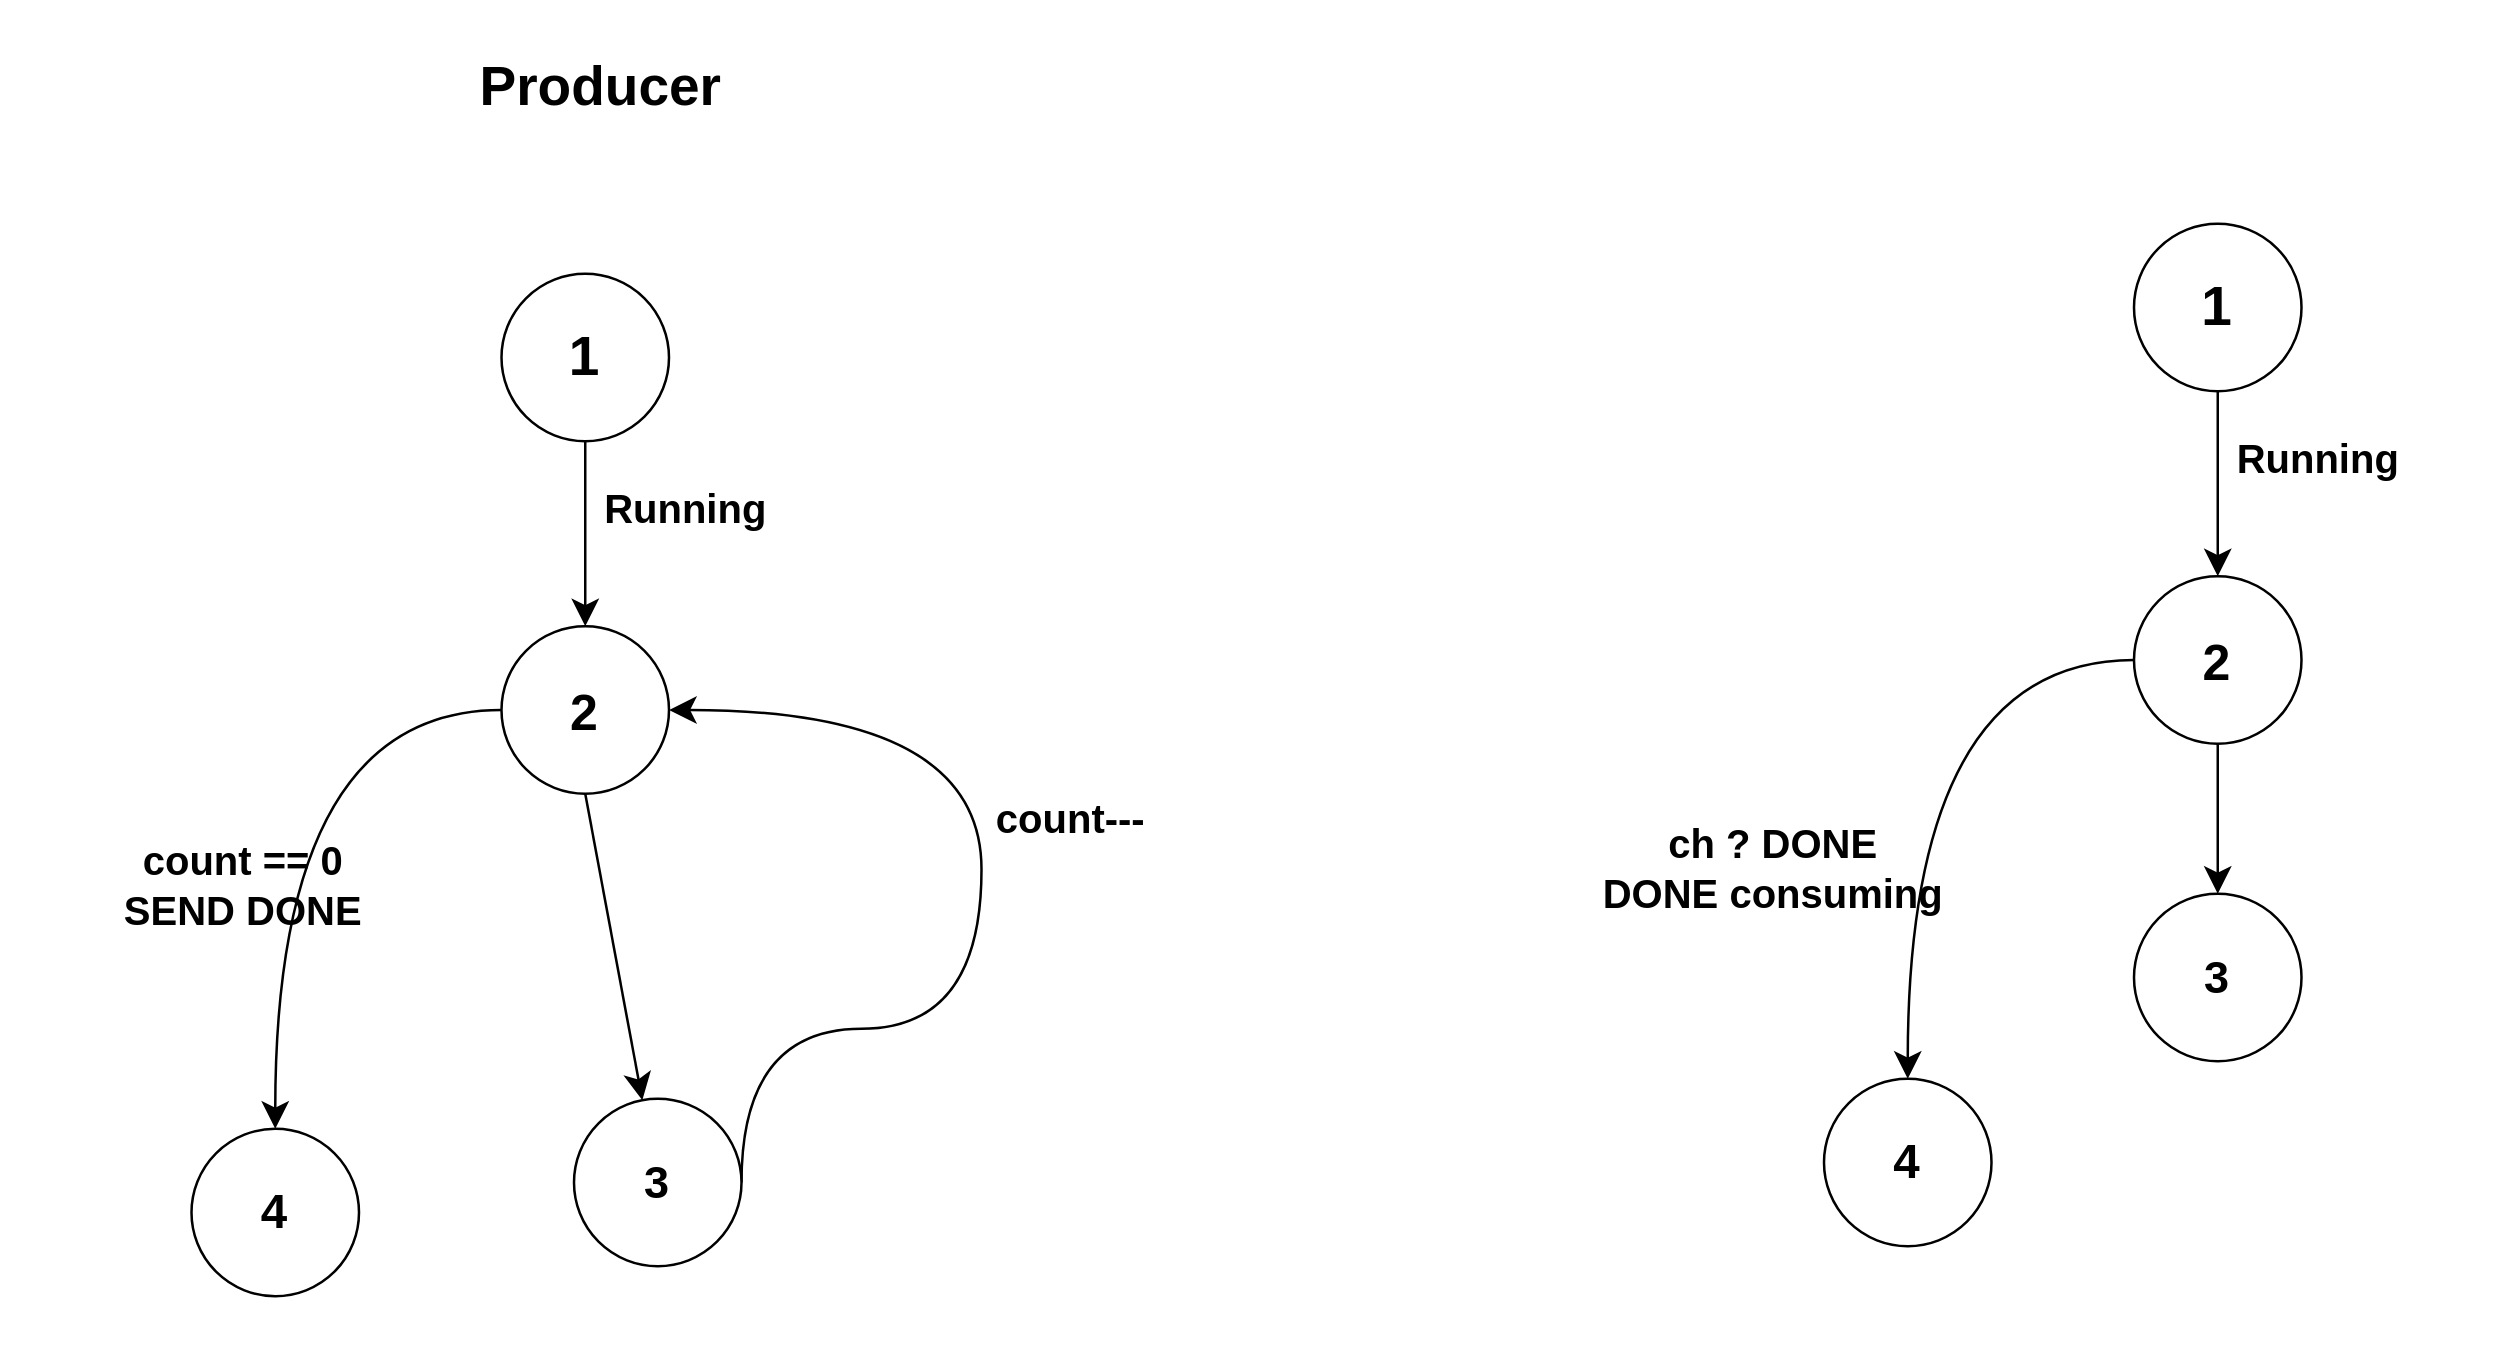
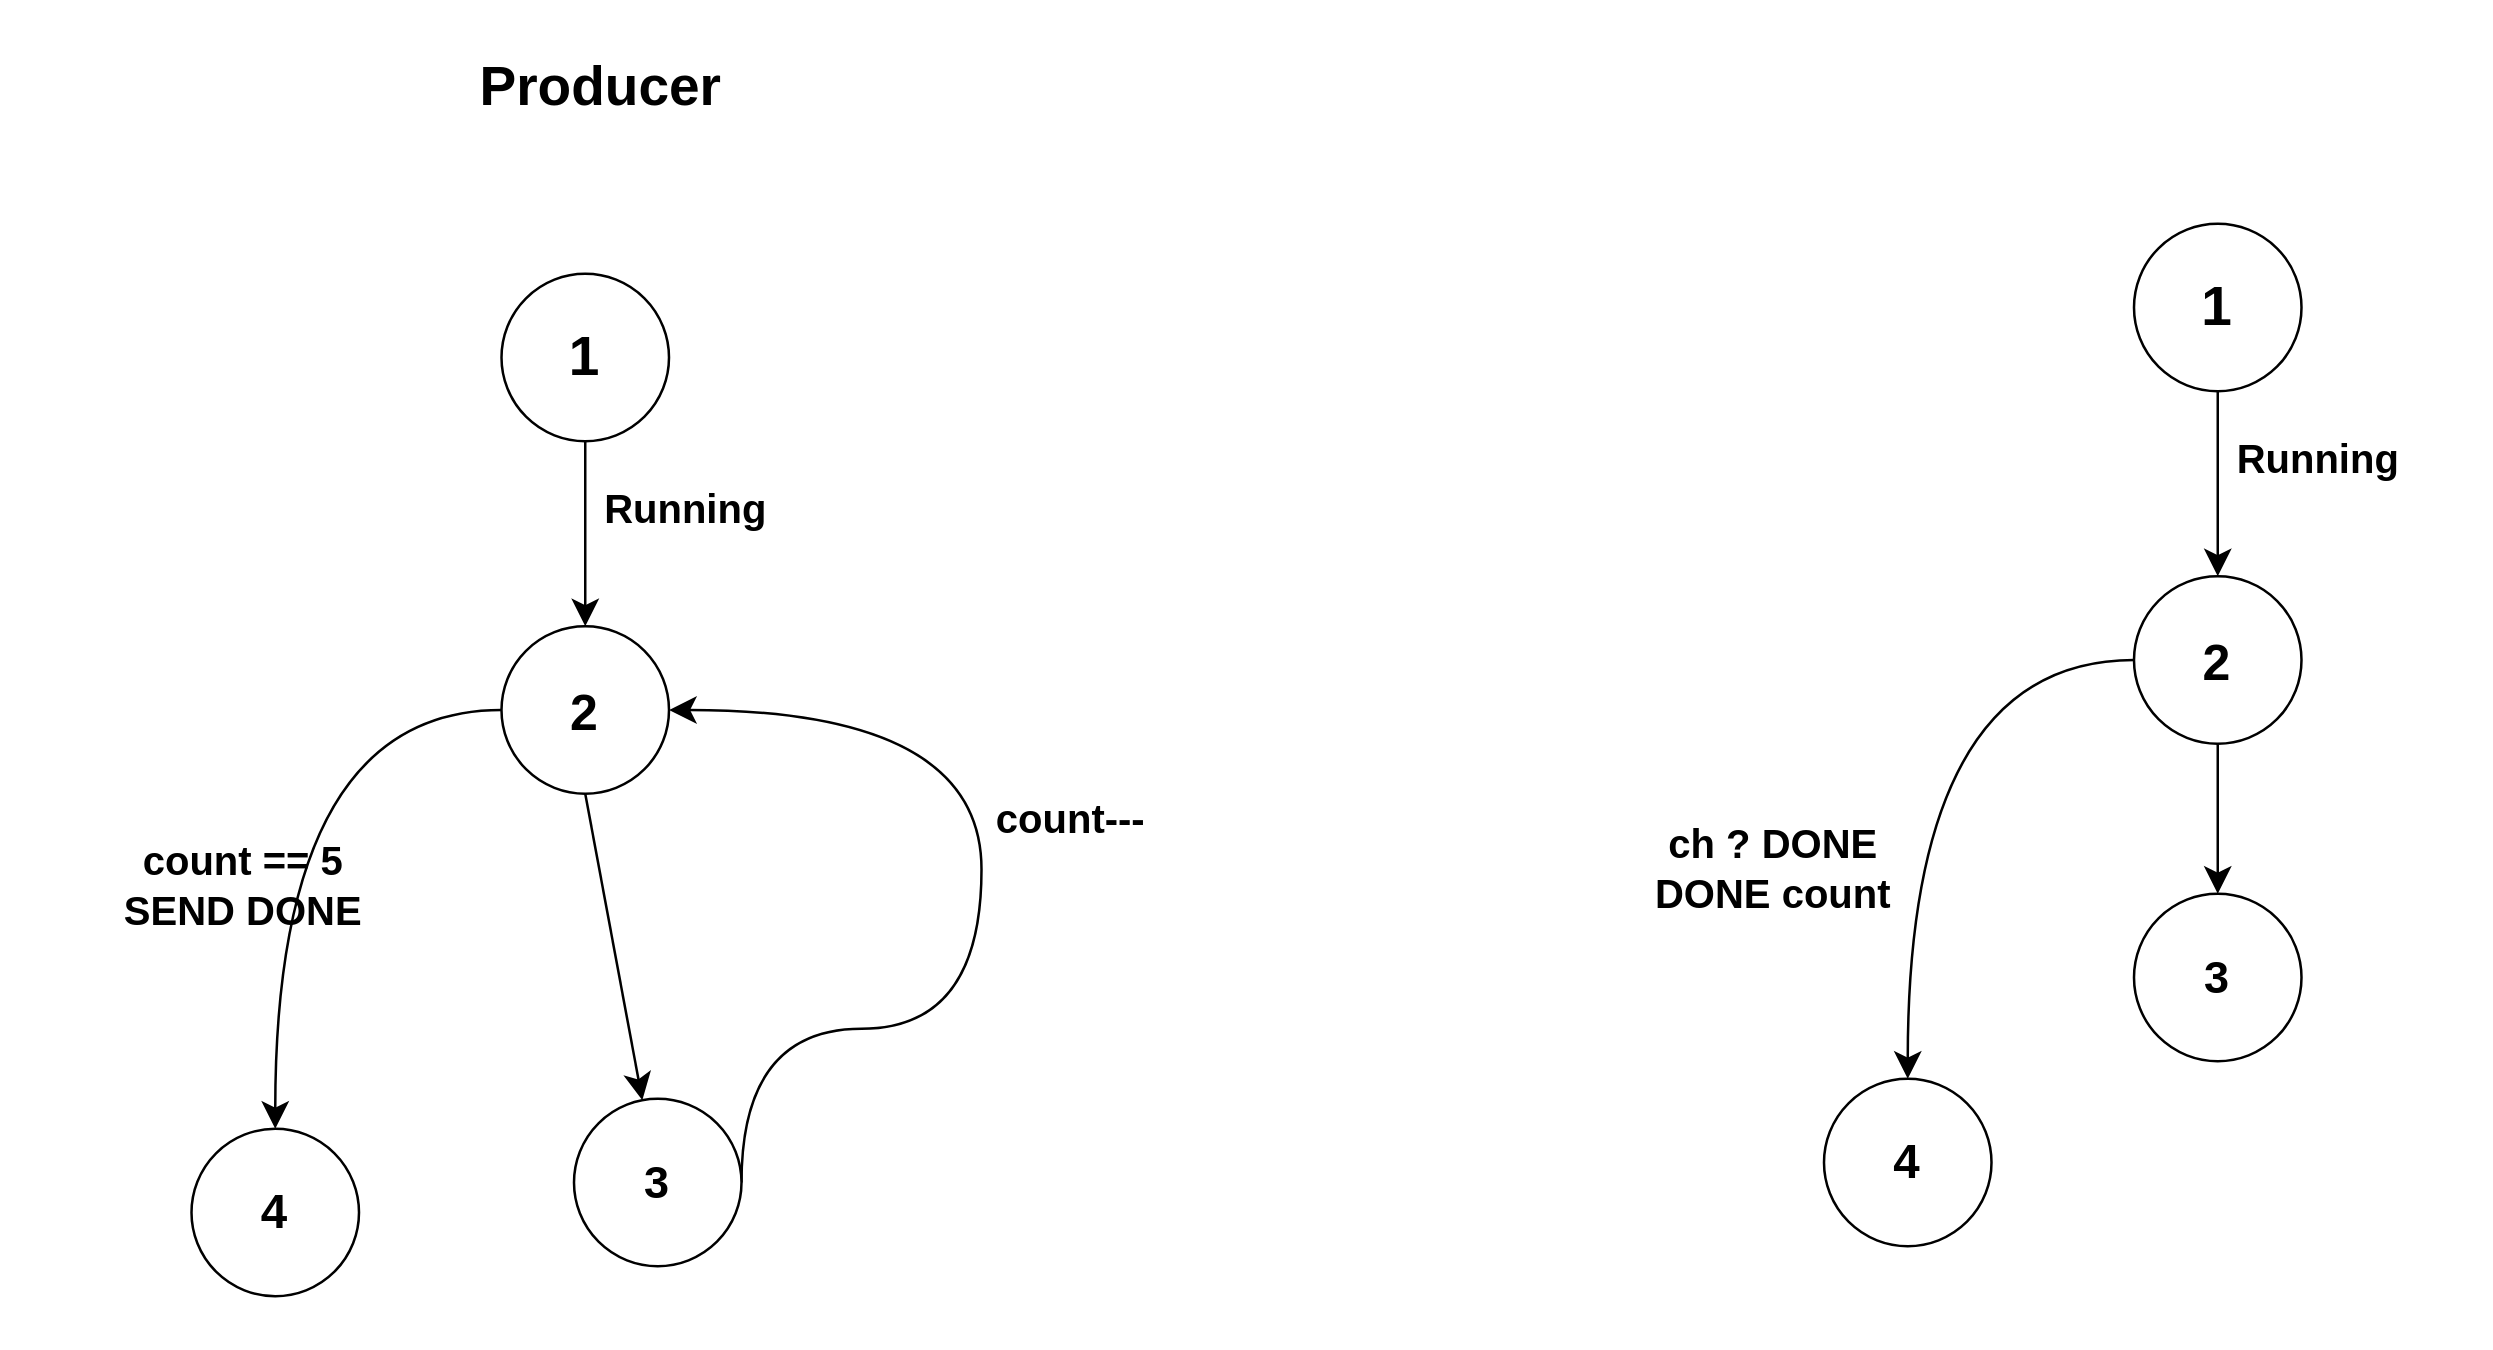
- <mxCell id="21" value="&lt;div&gt;&lt;b&gt;ch ? DONE&lt;/b&gt;&lt;/div&gt;&lt;b&gt;DONE consuming&lt;br&gt;&lt;/b&gt;" style="text;html=1;align=center;verticalAlign=middle;whiteSpace=wrap;rounded=0;fontSize=16;" parent="1" vertex="1"><mxGeometry x="632" y="328" width="154" height="38" as="geometry" /></mxCell>
+ <mxCell id="21" value="&lt;div&gt;&lt;b&gt;ch ? DONE&lt;/b&gt;&lt;/div&gt;&lt;b&gt;DONE count&lt;br&gt;&lt;/b&gt;" style="text;html=1;align=center;verticalAlign=middle;whiteSpace=wrap;rounded=0;fontSize=16;" parent="1" vertex="1"><mxGeometry x="632" y="328" width="154" height="38" as="geometry" /></mxCell>
- <mxCell id="12" value="&lt;b&gt;count == 0&lt;br&gt;SEND DONE&lt;br&gt;&lt;/b&gt;" style="text;html=1;align=center;verticalAlign=middle;whiteSpace=wrap;rounded=0;fontSize=16;" parent="1" vertex="1"><mxGeometry x="20" y="335" width="154" height="38" as="geometry" /></mxCell>
+ <mxCell id="12" value="&lt;b&gt;count == 5&lt;br&gt;SEND DONE&lt;br&gt;&lt;/b&gt;" style="text;html=1;align=center;verticalAlign=middle;whiteSpace=wrap;rounded=0;fontSize=16;" parent="1" vertex="1"><mxGeometry x="20" y="335" width="154" height="38" as="geometry" /></mxCell>
